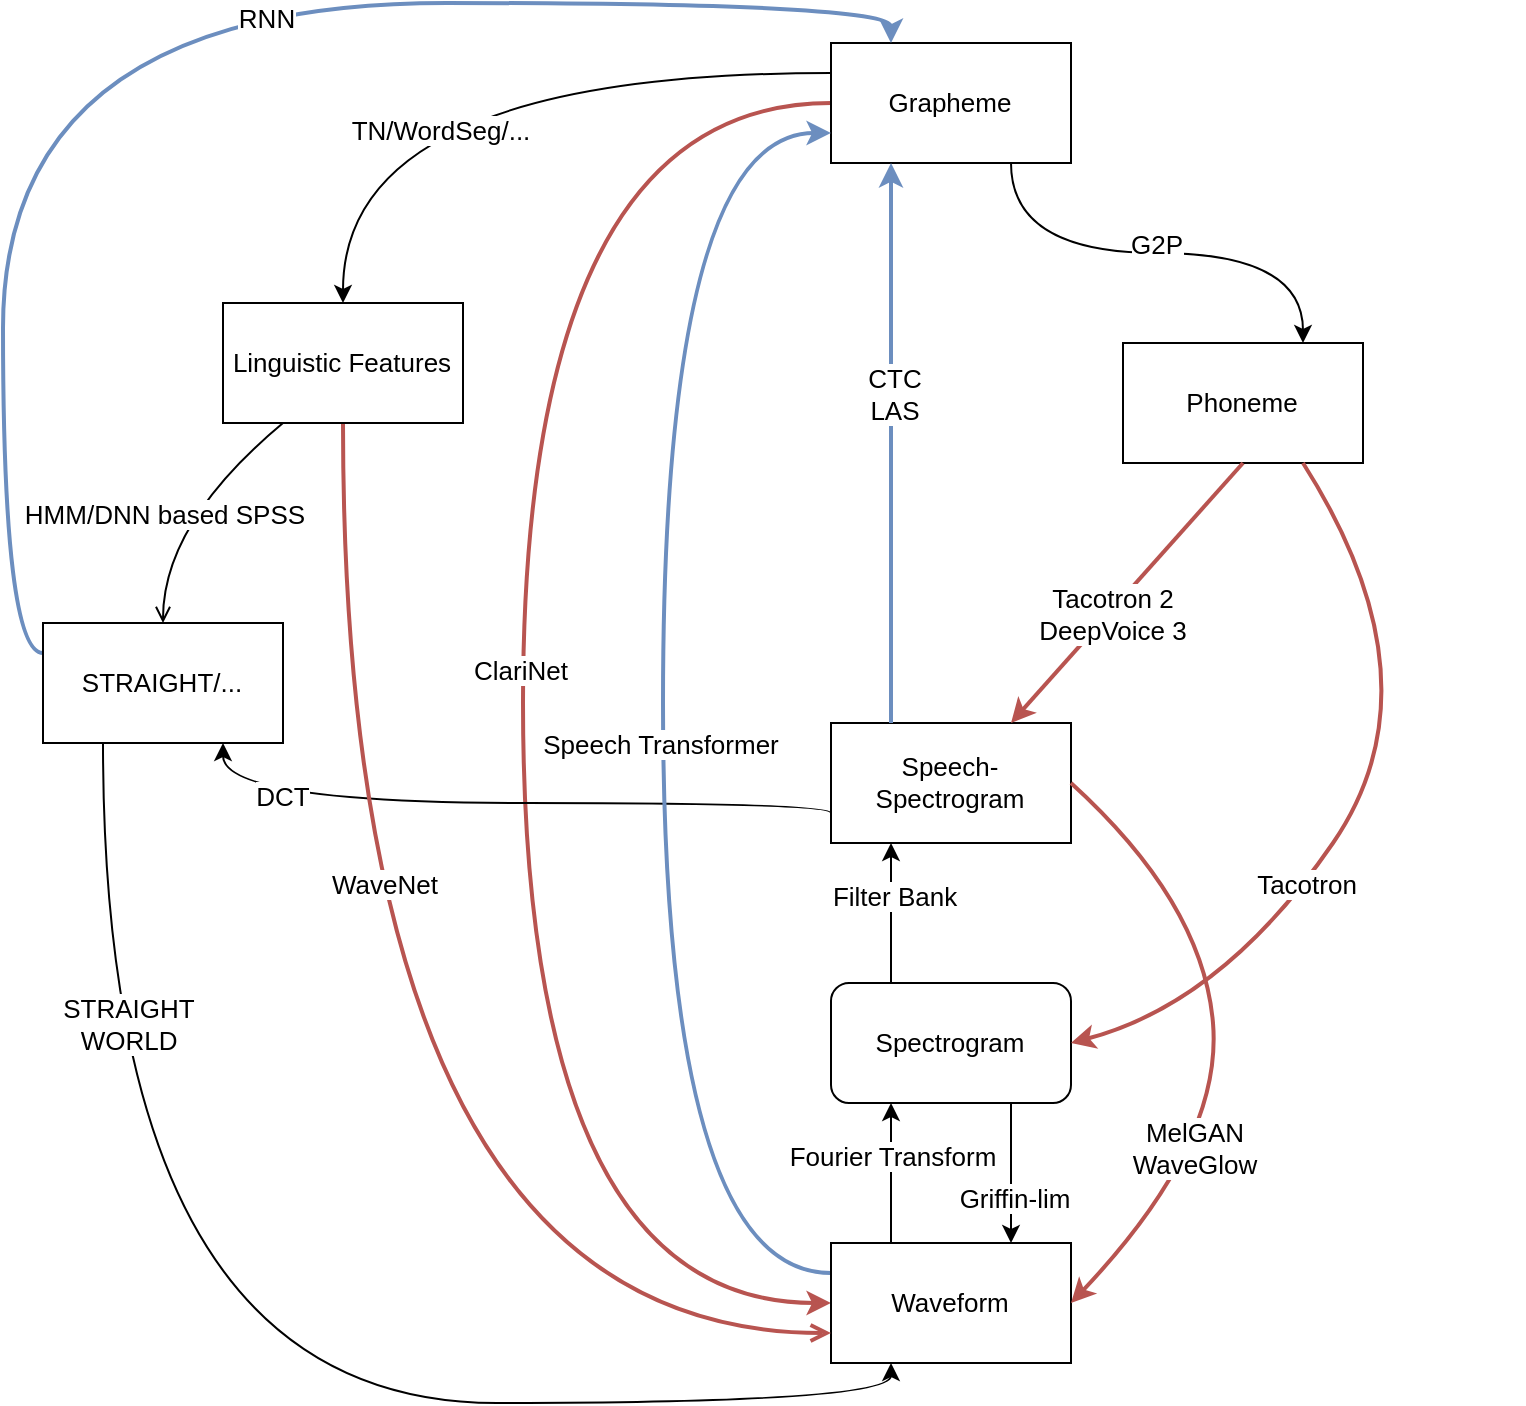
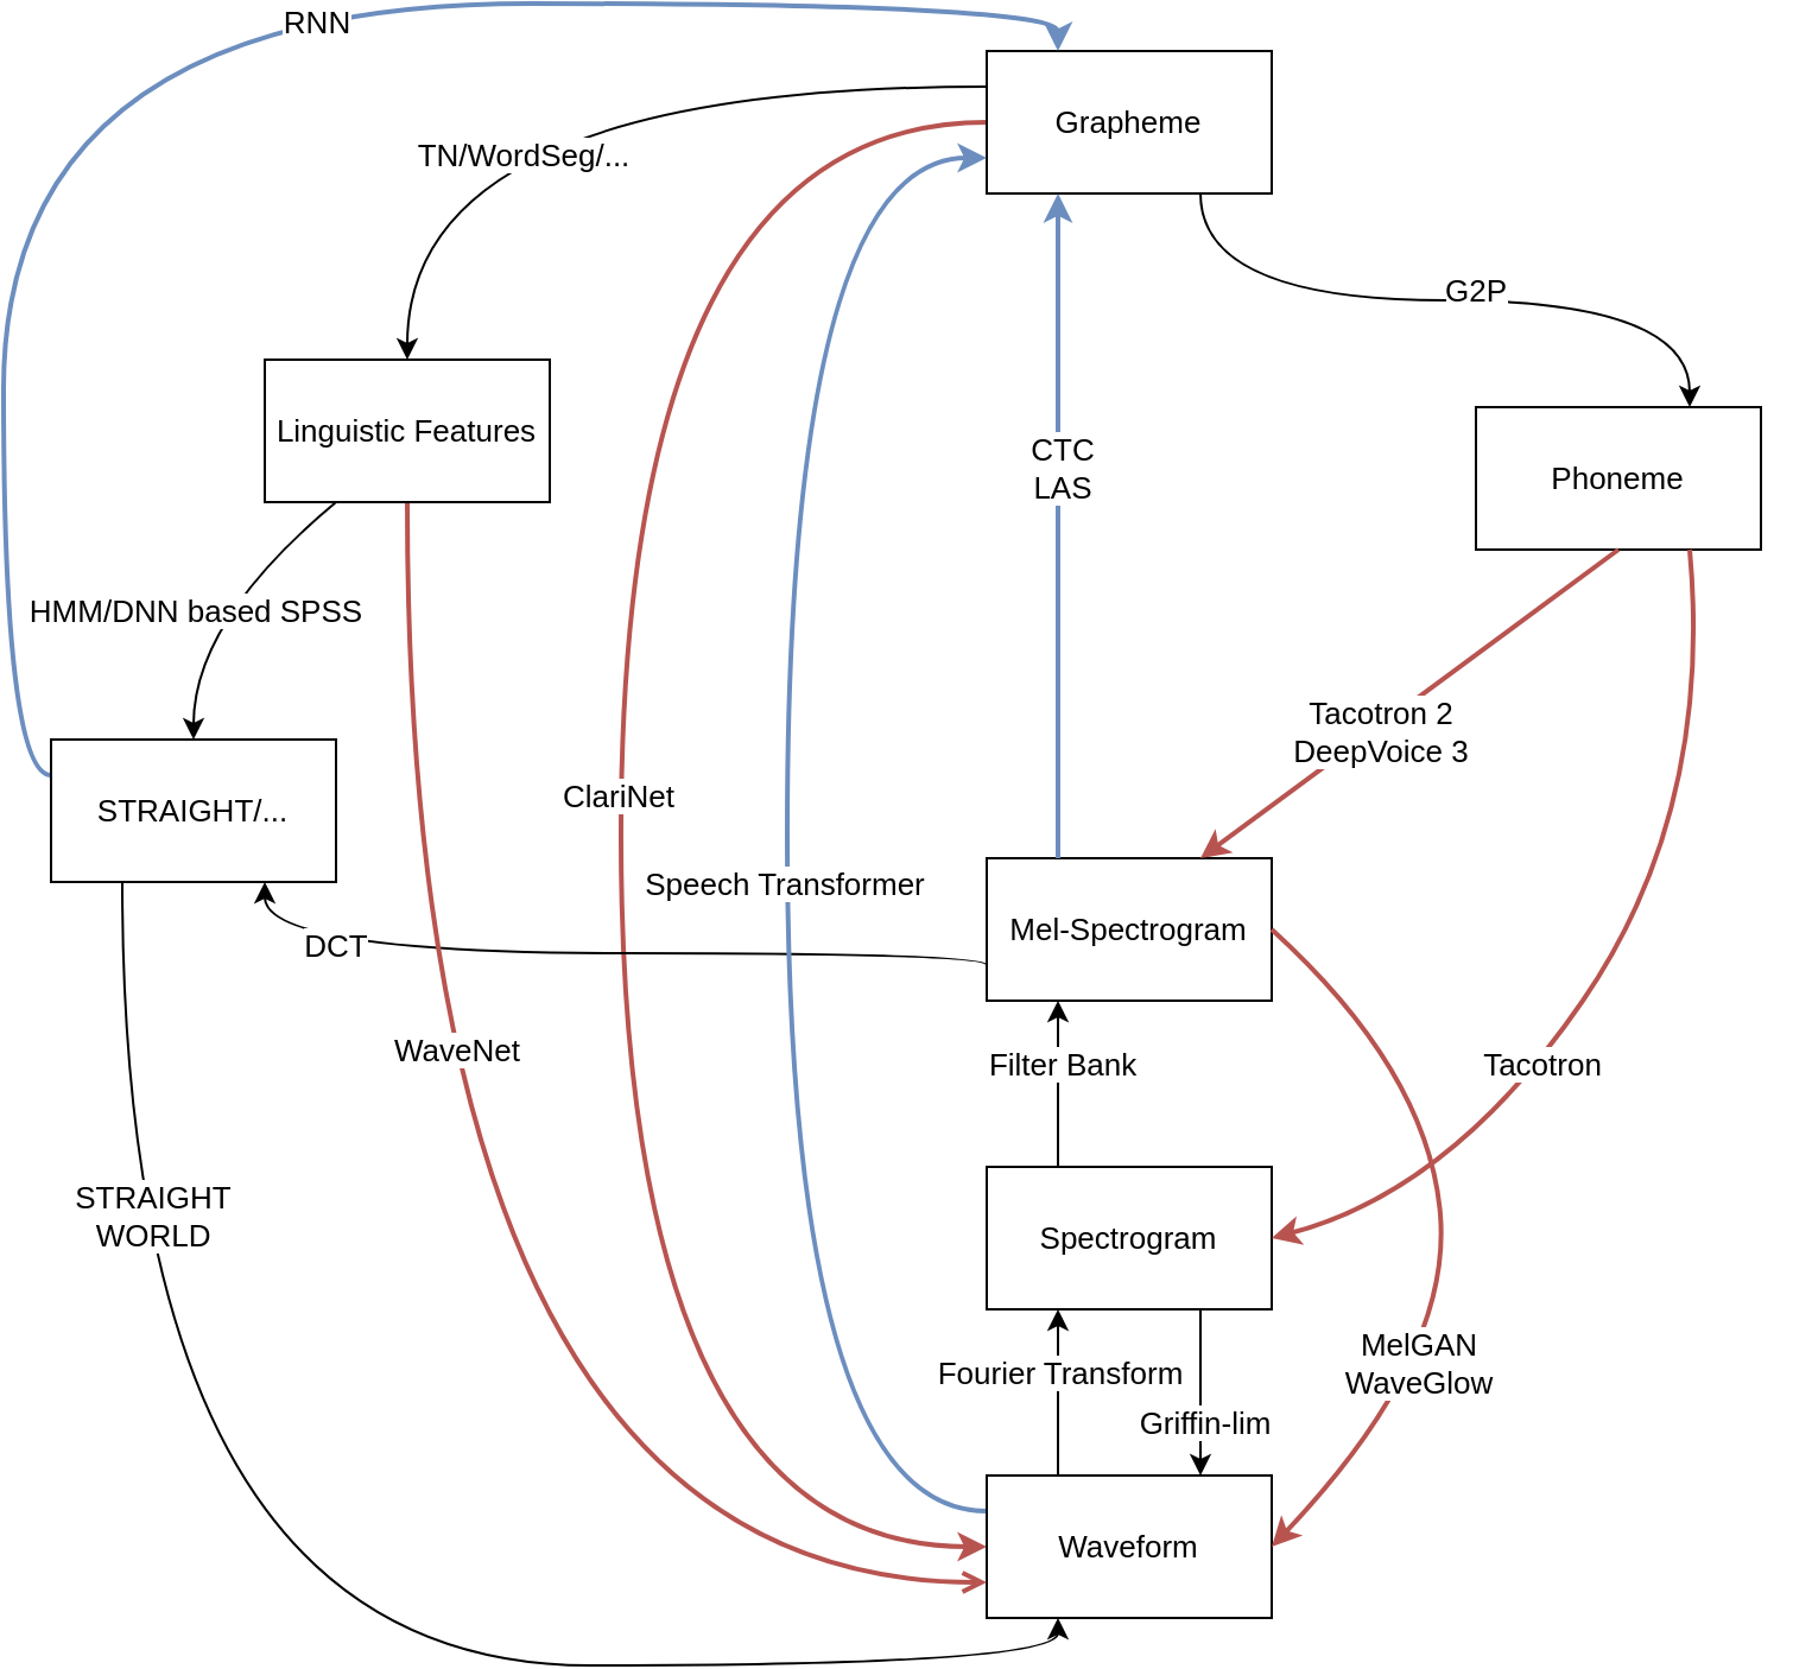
- <mxCell id="9" value="Phoneme" style="rounded=0;whiteSpace=wrap;html=1;fontSize=13;" parent="1" vertex="1"><mxGeometry x="560" y="170" width="120" height="60" as="geometry" /></mxCell>
+ <mxCell id="9" value="Phoneme" style="rounded=0;whiteSpace=wrap;html=1;fontSize=13;" parent="1" vertex="1"><mxGeometry x="620" y="170" width="120" height="60" as="geometry" /></mxCell>
- <mxCell id="39" value="" style="endArrow=open;html=1;strokeWidth=1;curved=1;exitX=0.25;exitY=1;exitDx=0;exitDy=0;entryX=0.5;entryY=0;entryDx=0;entryDy=0;fontSize=13;" parent="1" source="33" target="38" edge="1"><mxGeometry width="50" height="50" relative="1" as="geometry"><mxPoint x="560" y="350" as="sourcePoint" /><mxPoint x="610" y="300" as="targetPoint" /><Array as="points"><mxPoint x="80" y="260" /></Array></mxGeometry></mxCell>
+ <mxCell id="39" value="" style="endArrow=classic;html=1;strokeWidth=1;curved=1;exitX=0.25;exitY=1;exitDx=0;exitDy=0;entryX=0.5;entryY=0;entryDx=0;entryDy=0;fontSize=13;" parent="1" source="33" target="38" edge="1"><mxGeometry width="50" height="50" relative="1" as="geometry"><mxPoint x="560" y="350" as="sourcePoint" /><mxPoint x="610" y="300" as="targetPoint" /><Array as="points"><mxPoint x="80" y="260" /></Array></mxGeometry></mxCell>
- <mxCell id="13" value="Speech-Spectrogram" style="rounded=0;whiteSpace=wrap;html=1;fontSize=13;" parent="1" vertex="1"><mxGeometry x="414" y="360" width="120" height="60" as="geometry" /></mxCell>
+ <mxCell id="13" value="Mel-Spectrogram" style="rounded=0;whiteSpace=wrap;html=1;fontSize=13;" parent="1" vertex="1"><mxGeometry x="414" y="360" width="120" height="60" as="geometry" /></mxCell>
- <mxCell id="10" value="&lt;div style=&quot;font-size: 13px;&quot;&gt;Spectrogram&lt;/div&gt;" style="whiteSpace=wrap;html=1;fontSize=13;rounded=1;" parent="1" vertex="1"><mxGeometry x="414" y="490" width="120" height="60" as="geometry" /></mxCell>
+ <mxCell id="10" value="&lt;div style=&quot;font-size: 13px;&quot;&gt;Spectrogram&lt;/div&gt;" style="rounded=0;whiteSpace=wrap;html=1;fontSize=13;" parent="1" vertex="1"><mxGeometry x="414" y="490" width="120" height="60" as="geometry" /></mxCell>
